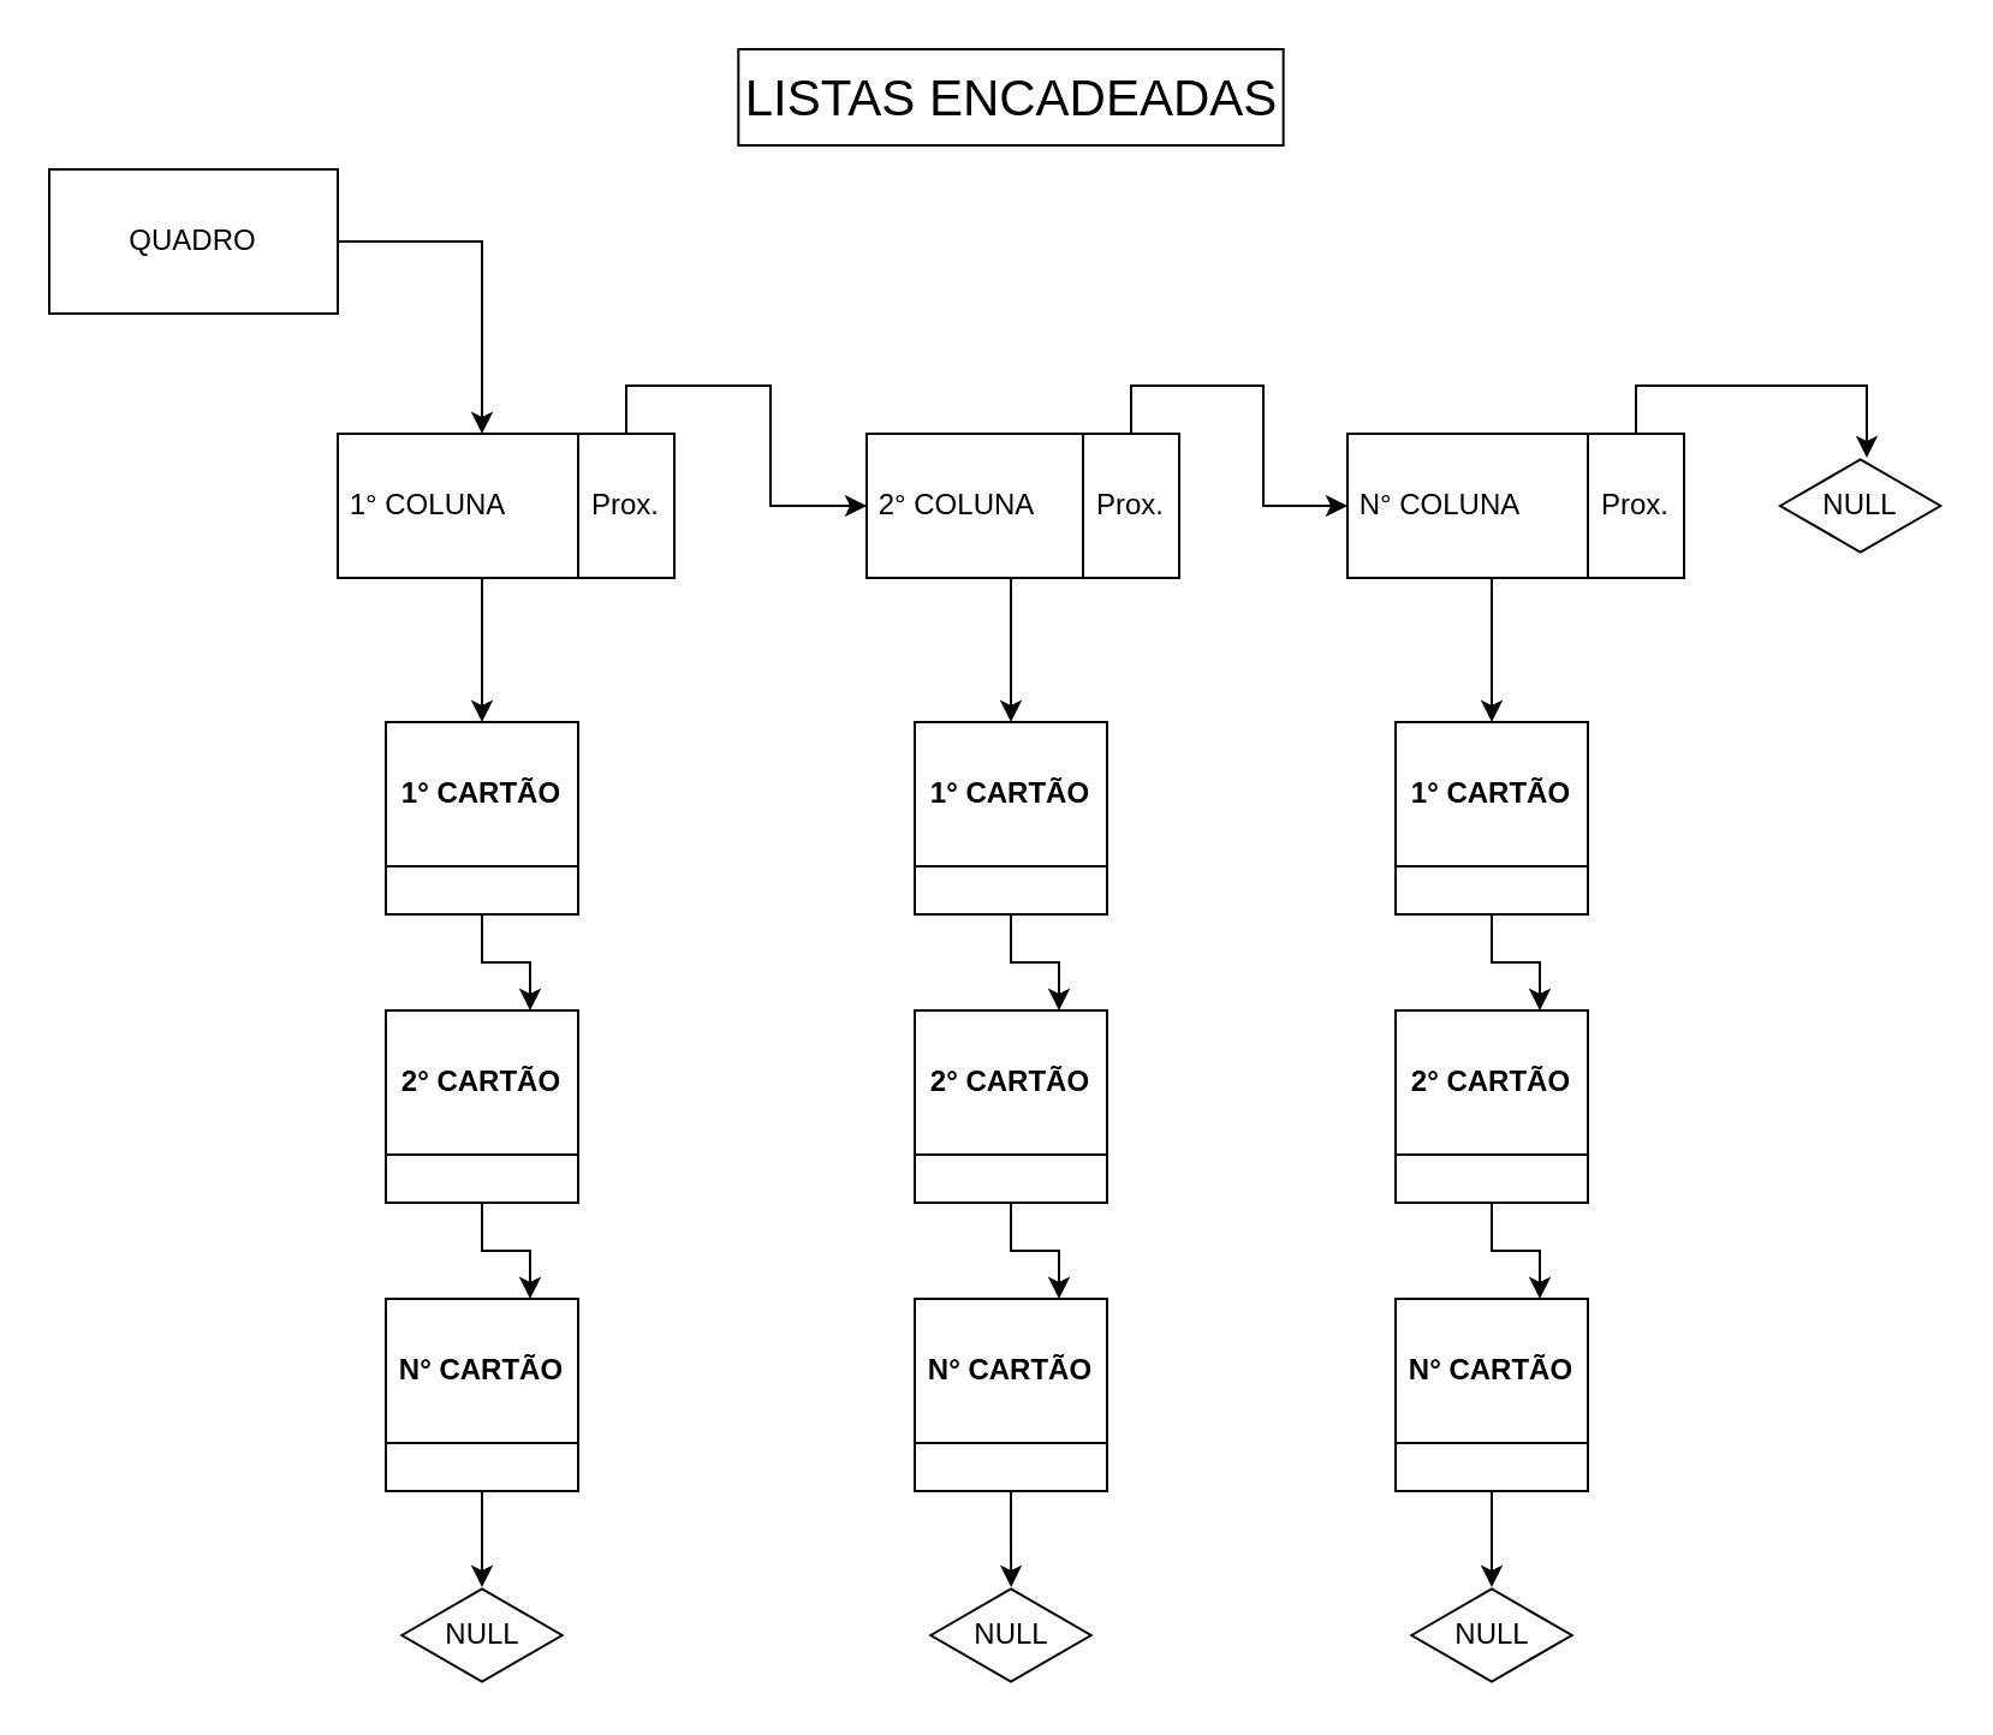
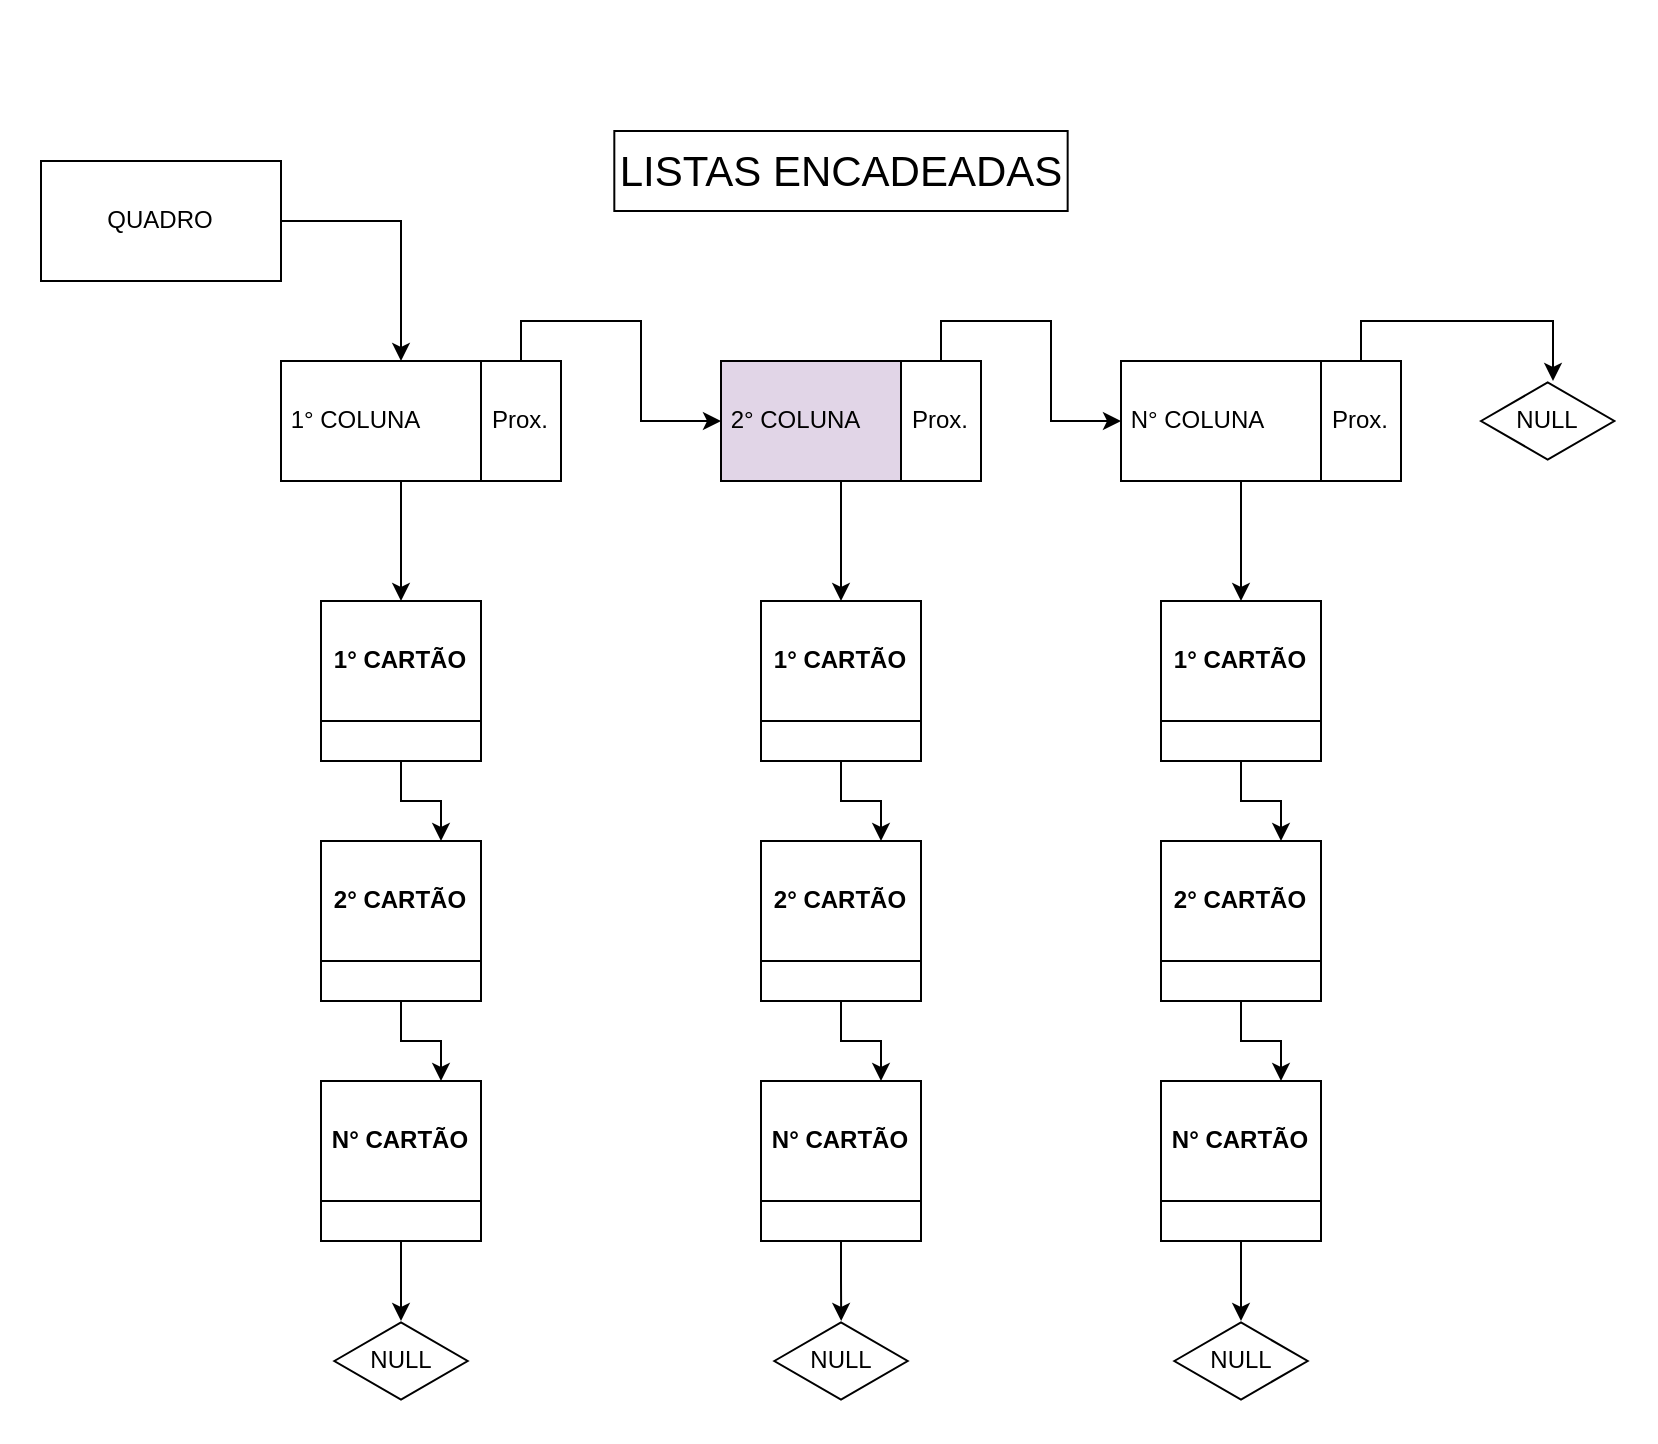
- <mxCell id="41" value="LISTAS ENCADEADAS" style="rounded=0;whiteSpace=wrap;html=1;fontSize=21;" vertex="1" parent="1"><mxGeometry x="306.66" y="20" width="226.67" height="40" as="geometry" /></mxCell>
+ <mxCell id="41" value="LISTAS ENCADEADAS" style="rounded=0;whiteSpace=wrap;html=1;fontSize=21;" vertex="1" parent="1"><mxGeometry x="306.66" y="65" width="226.67" height="40" as="geometry" /></mxCell>
- <mxCell id="3" value="QUADRO" style="rounded=0;whiteSpace=wrap;html=1;" vertex="1" parent="1"><mxGeometry x="20" y="70" width="120" height="60" as="geometry" /></mxCell>
+ <mxCell id="3" value="QUADRO" style="rounded=0;whiteSpace=wrap;html=1;" vertex="1" parent="1"><mxGeometry y="80" width="120" height="60" as="geometry" x="20" /></mxCell>
- <mxCell id="10" value="&amp;nbsp;2° COLUNA" style="rounded=0;whiteSpace=wrap;html=1;strokeColor=default;align=left;" vertex="1" parent="1"><mxGeometry x="360" y="180" width="120" height="60" as="geometry" /></mxCell>
+ <mxCell id="10" value="&amp;nbsp;2° COLUNA" style="rounded=0;whiteSpace=wrap;html=1;strokeColor=default;align=left;fillColor=#e1d5e7;" vertex="1" parent="1"><mxGeometry x="360" y="180" width="120" height="60" as="geometry" /></mxCell>
